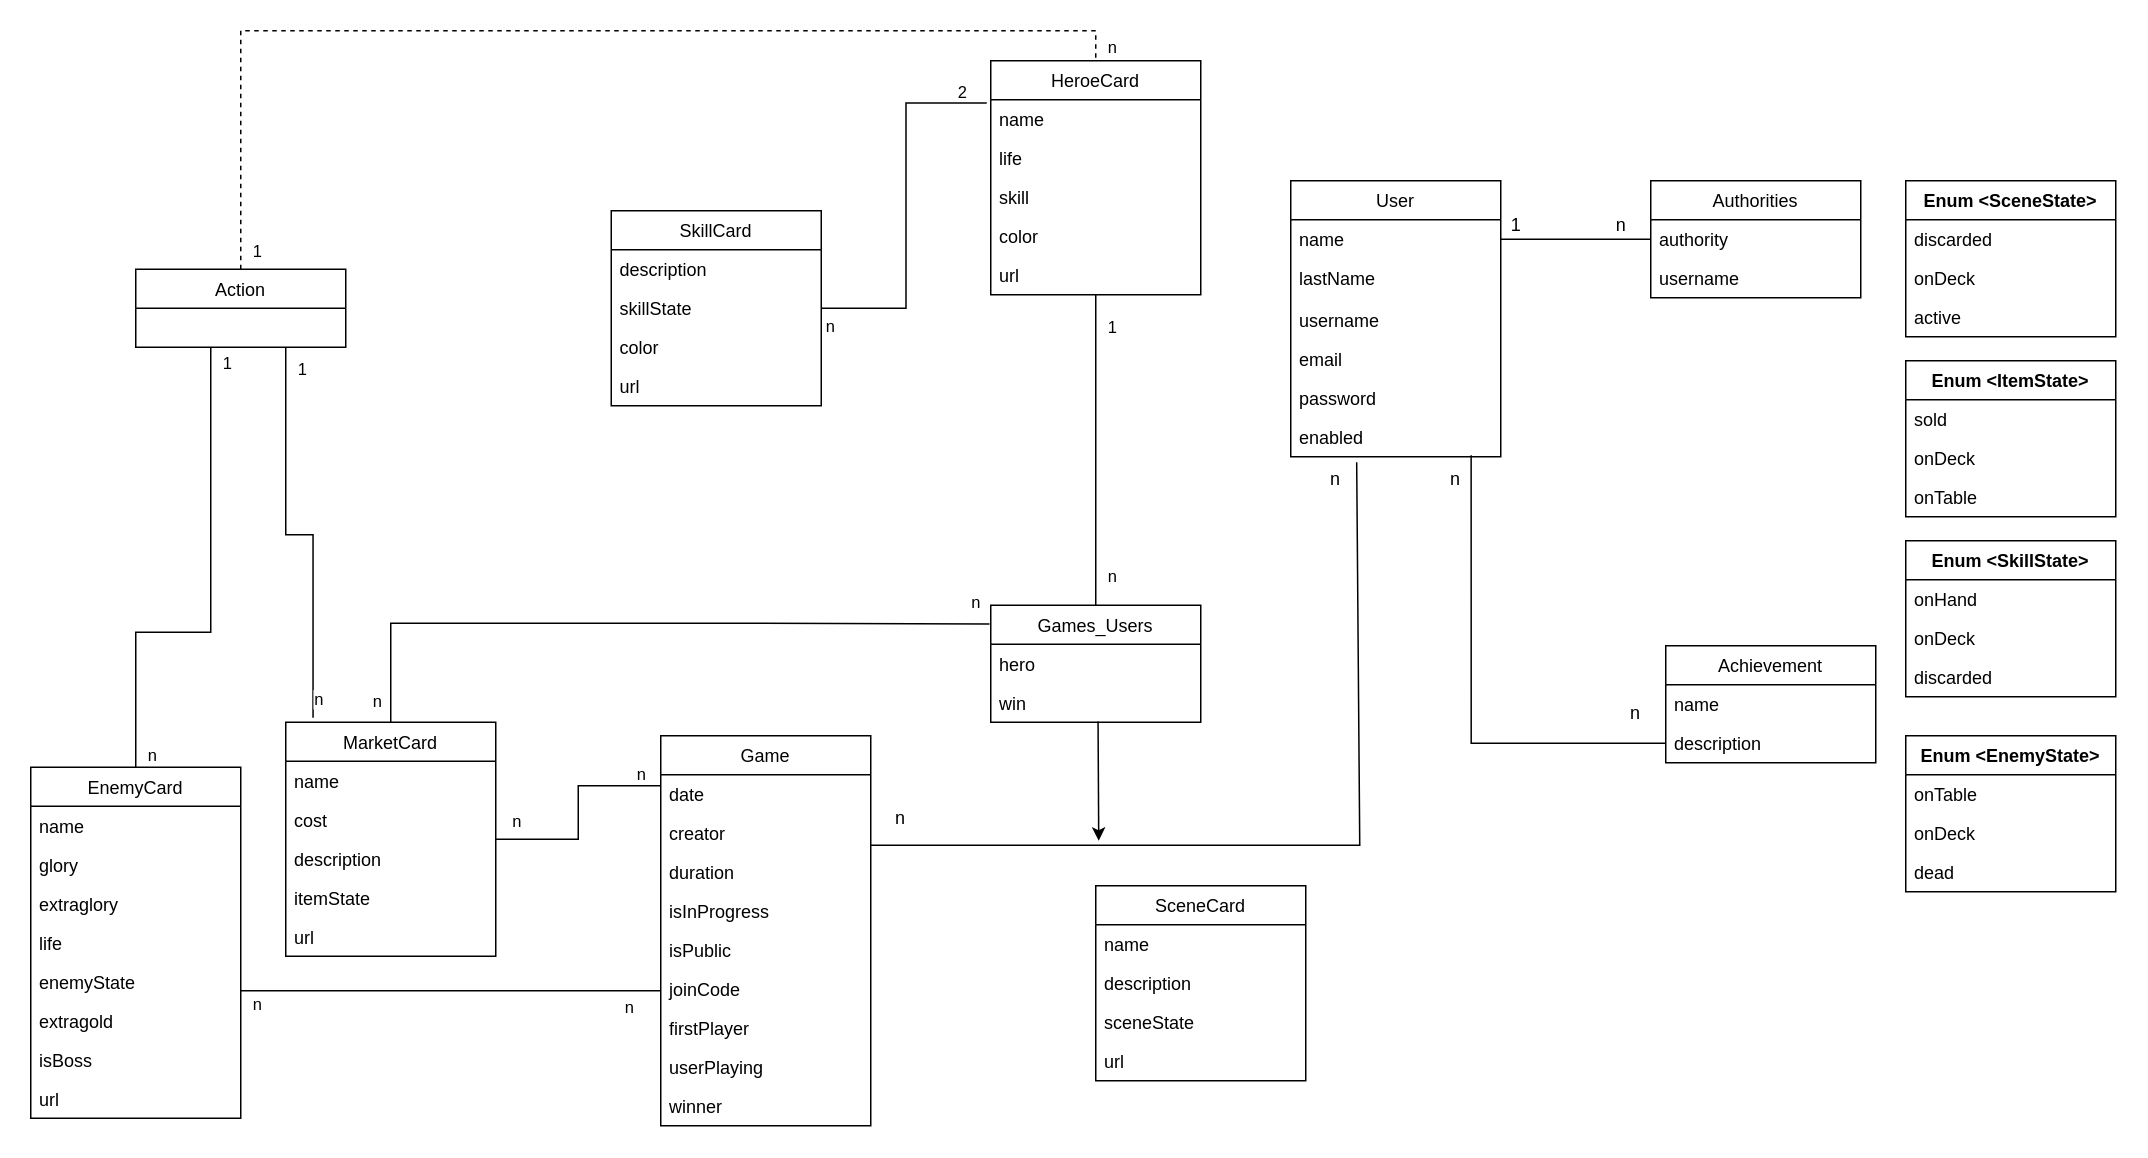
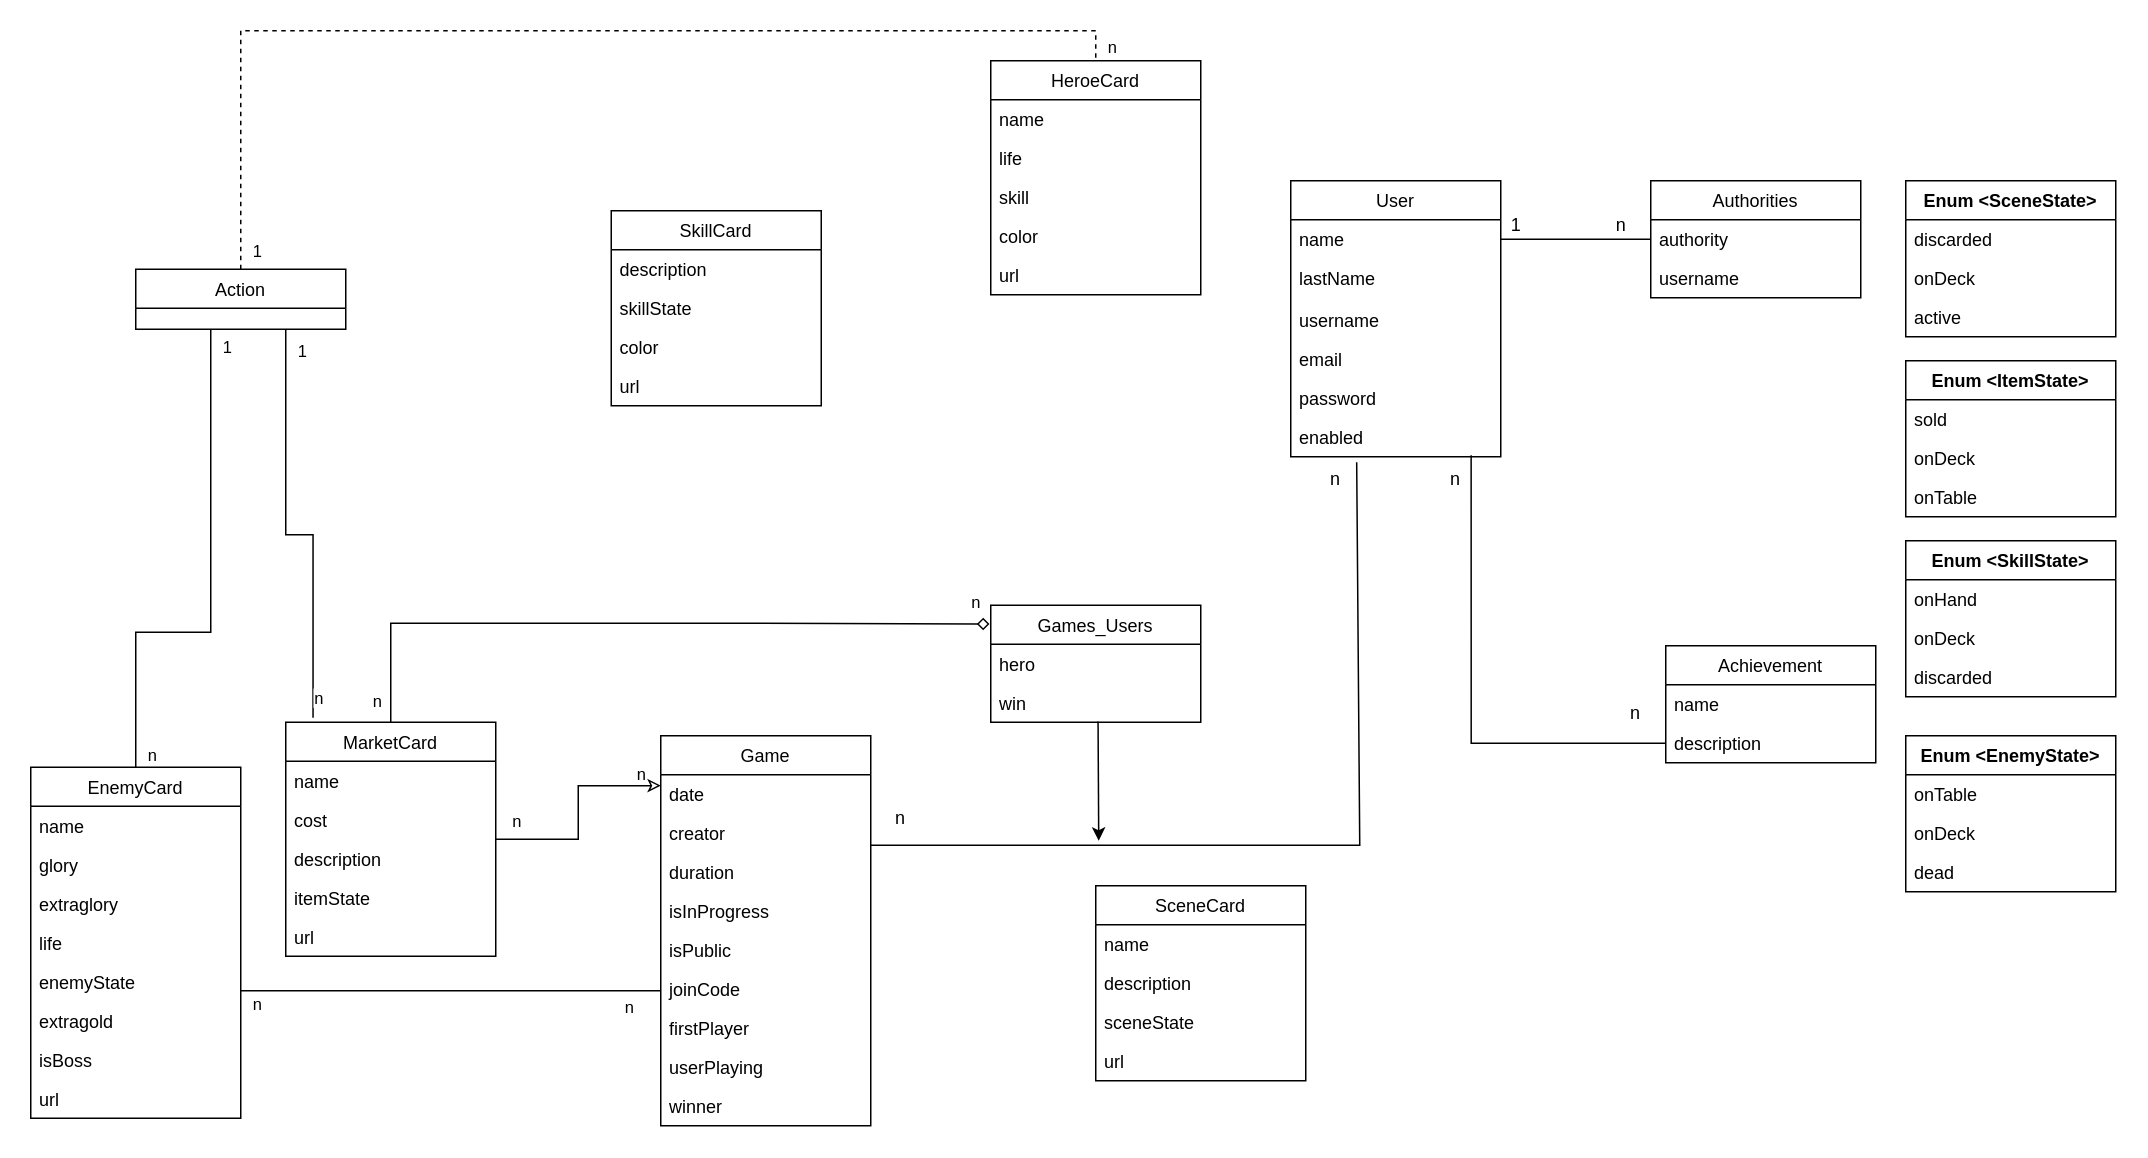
- <mxCell id="80" style="edgeStyle=orthogonalEdgeStyle;rounded=0;orthogonalLoop=1;jettySize=auto;html=1;entryX=-0.019;entryY=0.181;entryDx=0;entryDy=0;entryPerimeter=0;startArrow=none;startFill=0;endArrow=none;endFill=0;" edge="1" parent="1" source="83" target="57"><mxGeometry relative="1" as="geometry" /></mxCell>
- <mxCell id="81" value="2" style="edgeLabel;html=1;align=center;verticalAlign=middle;resizable=0;points=[];" vertex="1" connectable="0" parent="80"><mxGeometry x="0.863" relative="1" as="geometry"><mxPoint y="-8" as="offset" /></mxGeometry></mxCell>
- <mxCell id="82" value="n" style="edgeLabel;html=1;align=center;verticalAlign=middle;resizable=0;points=[];" vertex="1" connectable="0" parent="80"><mxGeometry x="-0.861" y="2" relative="1" as="geometry"><mxPoint x="-12" y="13" as="offset" /></mxGeometry></mxCell>
- <mxCell id="109" value="Action" style="swimlane;fontStyle=0;childLayout=stackLayout;horizontal=1;startSize=26;fillColor=none;horizontalStack=0;resizeParent=1;resizeParentMax=0;resizeLast=0;collapsible=1;marginBottom=0;" vertex="1" parent="1"><mxGeometry x="90" y="179" width="140" height="52" as="geometry" /></mxCell>
+ <mxCell id="109" value="Action" style="swimlane;fontStyle=0;childLayout=stackLayout;horizontal=1;startSize=26;fillColor=none;horizontalStack=0;resizeParent=1;resizeParentMax=0;resizeLast=0;collapsible=1;marginBottom=0;" vertex="1" parent="1"><mxGeometry x="90" y="179" width="140" height="40" as="geometry" /></mxCell>
- <mxCell id="32" style="edgeStyle=orthogonalEdgeStyle;rounded=0;orthogonalLoop=1;jettySize=auto;html=1;startArrow=none;startFill=0;endArrow=none;endFill=0;" edge="1" parent="1" source="35" target="57"><mxGeometry relative="1" as="geometry" /></mxCell>
- <mxCell id="33" value="n" style="edgeLabel;html=1;align=center;verticalAlign=middle;resizable=0;points=[];" vertex="1" connectable="0" parent="32"><mxGeometry x="-0.809" y="-1" relative="1" as="geometry"><mxPoint x="9" as="offset" /></mxGeometry></mxCell>
- <mxCell id="34" value="1" style="edgeLabel;html=1;align=center;verticalAlign=middle;resizable=0;points=[];" vertex="1" connectable="0" parent="32"><mxGeometry x="0.794" y="1" relative="1" as="geometry"><mxPoint x="11" as="offset" /></mxGeometry></mxCell>
- <mxCell id="66" style="edgeStyle=orthogonalEdgeStyle;rounded=0;orthogonalLoop=1;jettySize=auto;html=1;entryX=-0.006;entryY=0.16;entryDx=0;entryDy=0;entryPerimeter=0;startArrow=none;startFill=0;endArrow=none;endFill=0;" edge="1" parent="1" source="69" target="35"><mxGeometry relative="1" as="geometry"><Array as="points"><mxPoint x="260" y="415" /><mxPoint x="495" y="415" /></Array></mxGeometry></mxCell>
+ <mxCell id="66" style="edgeStyle=orthogonalEdgeStyle;rounded=0;orthogonalLoop=1;jettySize=auto;html=1;entryX=-0.006;entryY=0.16;entryDx=0;entryDy=0;entryPerimeter=0;startArrow=none;startFill=0;endArrow=diamond;endFill=0;" edge="1" parent="1" source="69" target="35"><mxGeometry relative="1" as="geometry"><Array as="points"><mxPoint x="260" y="415" /><mxPoint x="495" y="415" /></Array></mxGeometry></mxCell>
- <mxCell id="63" style="edgeStyle=orthogonalEdgeStyle;rounded=0;orthogonalLoop=1;jettySize=auto;html=1;entryX=0.001;entryY=0.128;entryDx=0;entryDy=0;startArrow=none;startFill=0;endArrow=none;endFill=0;entryPerimeter=0;" edge="1" parent="1" source="69" target="9"><mxGeometry relative="1" as="geometry" /></mxCell>
+ <mxCell id="63" style="edgeStyle=orthogonalEdgeStyle;rounded=0;orthogonalLoop=1;jettySize=auto;html=1;entryX=0.001;entryY=0.128;entryDx=0;entryDy=0;startArrow=none;startFill=0;endArrow=classic;endFill=0;entryPerimeter=0;" edge="1" parent="1" source="69" target="9"><mxGeometry relative="1" as="geometry" /></mxCell>
